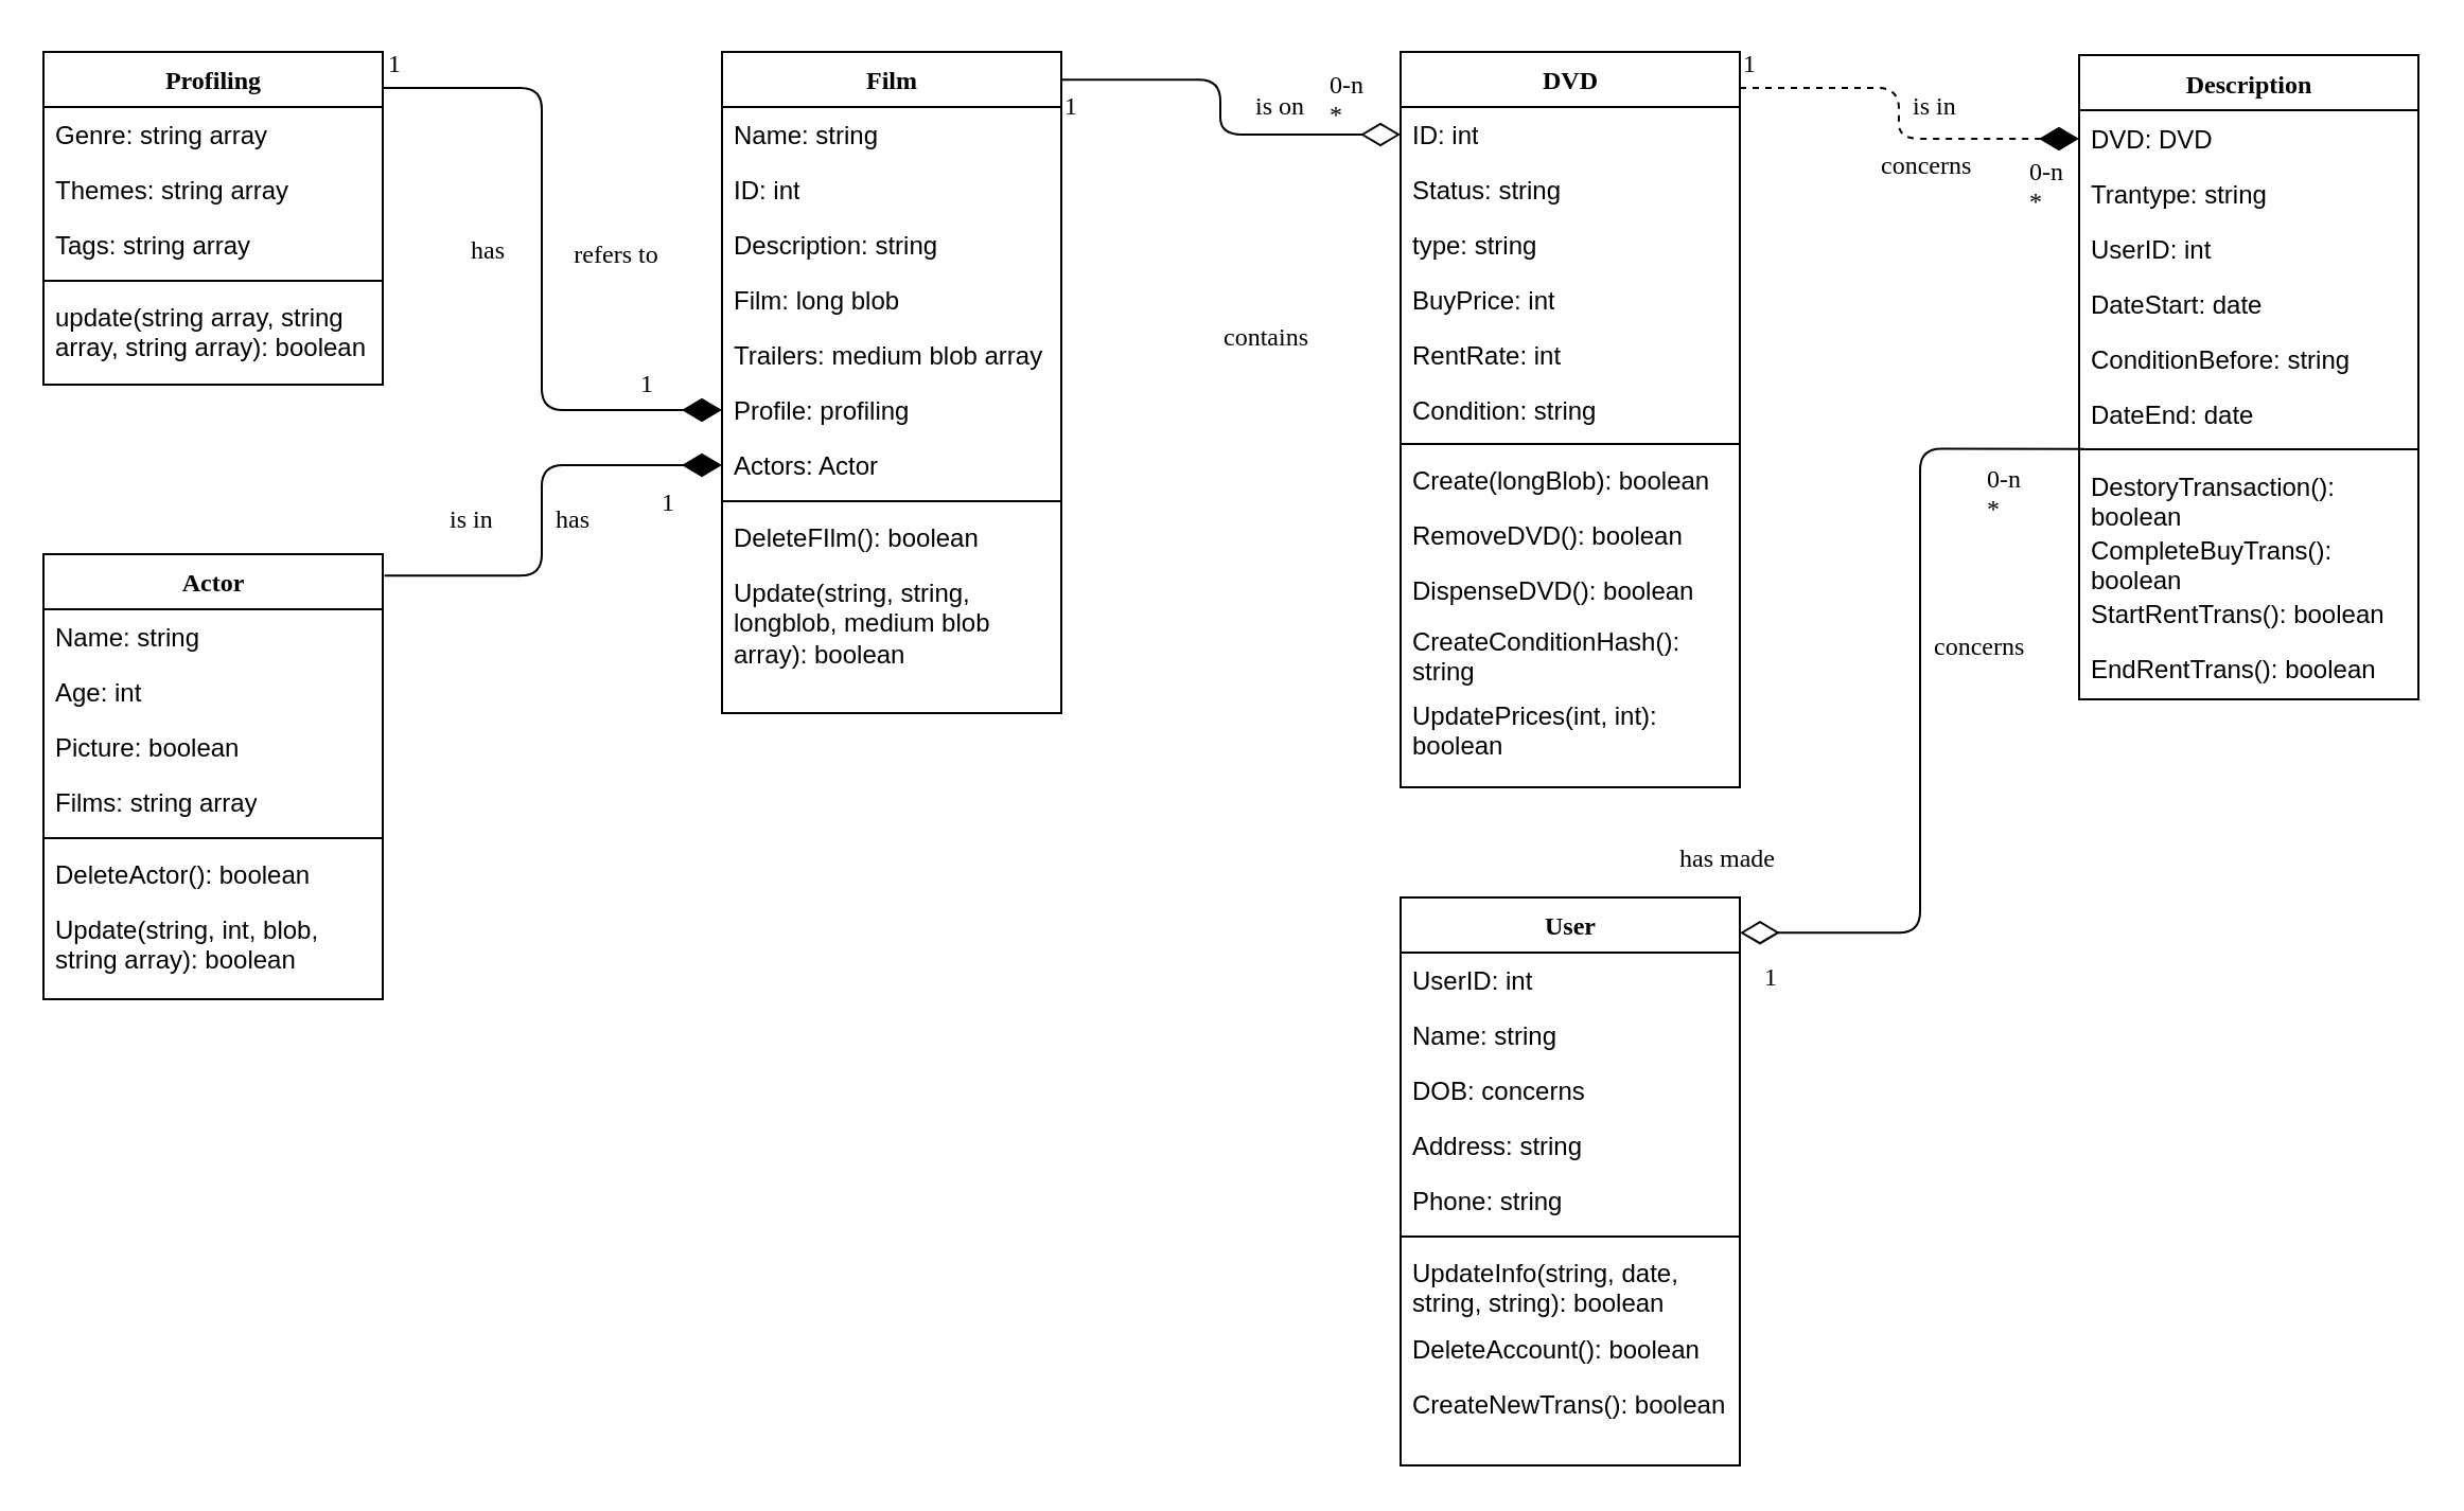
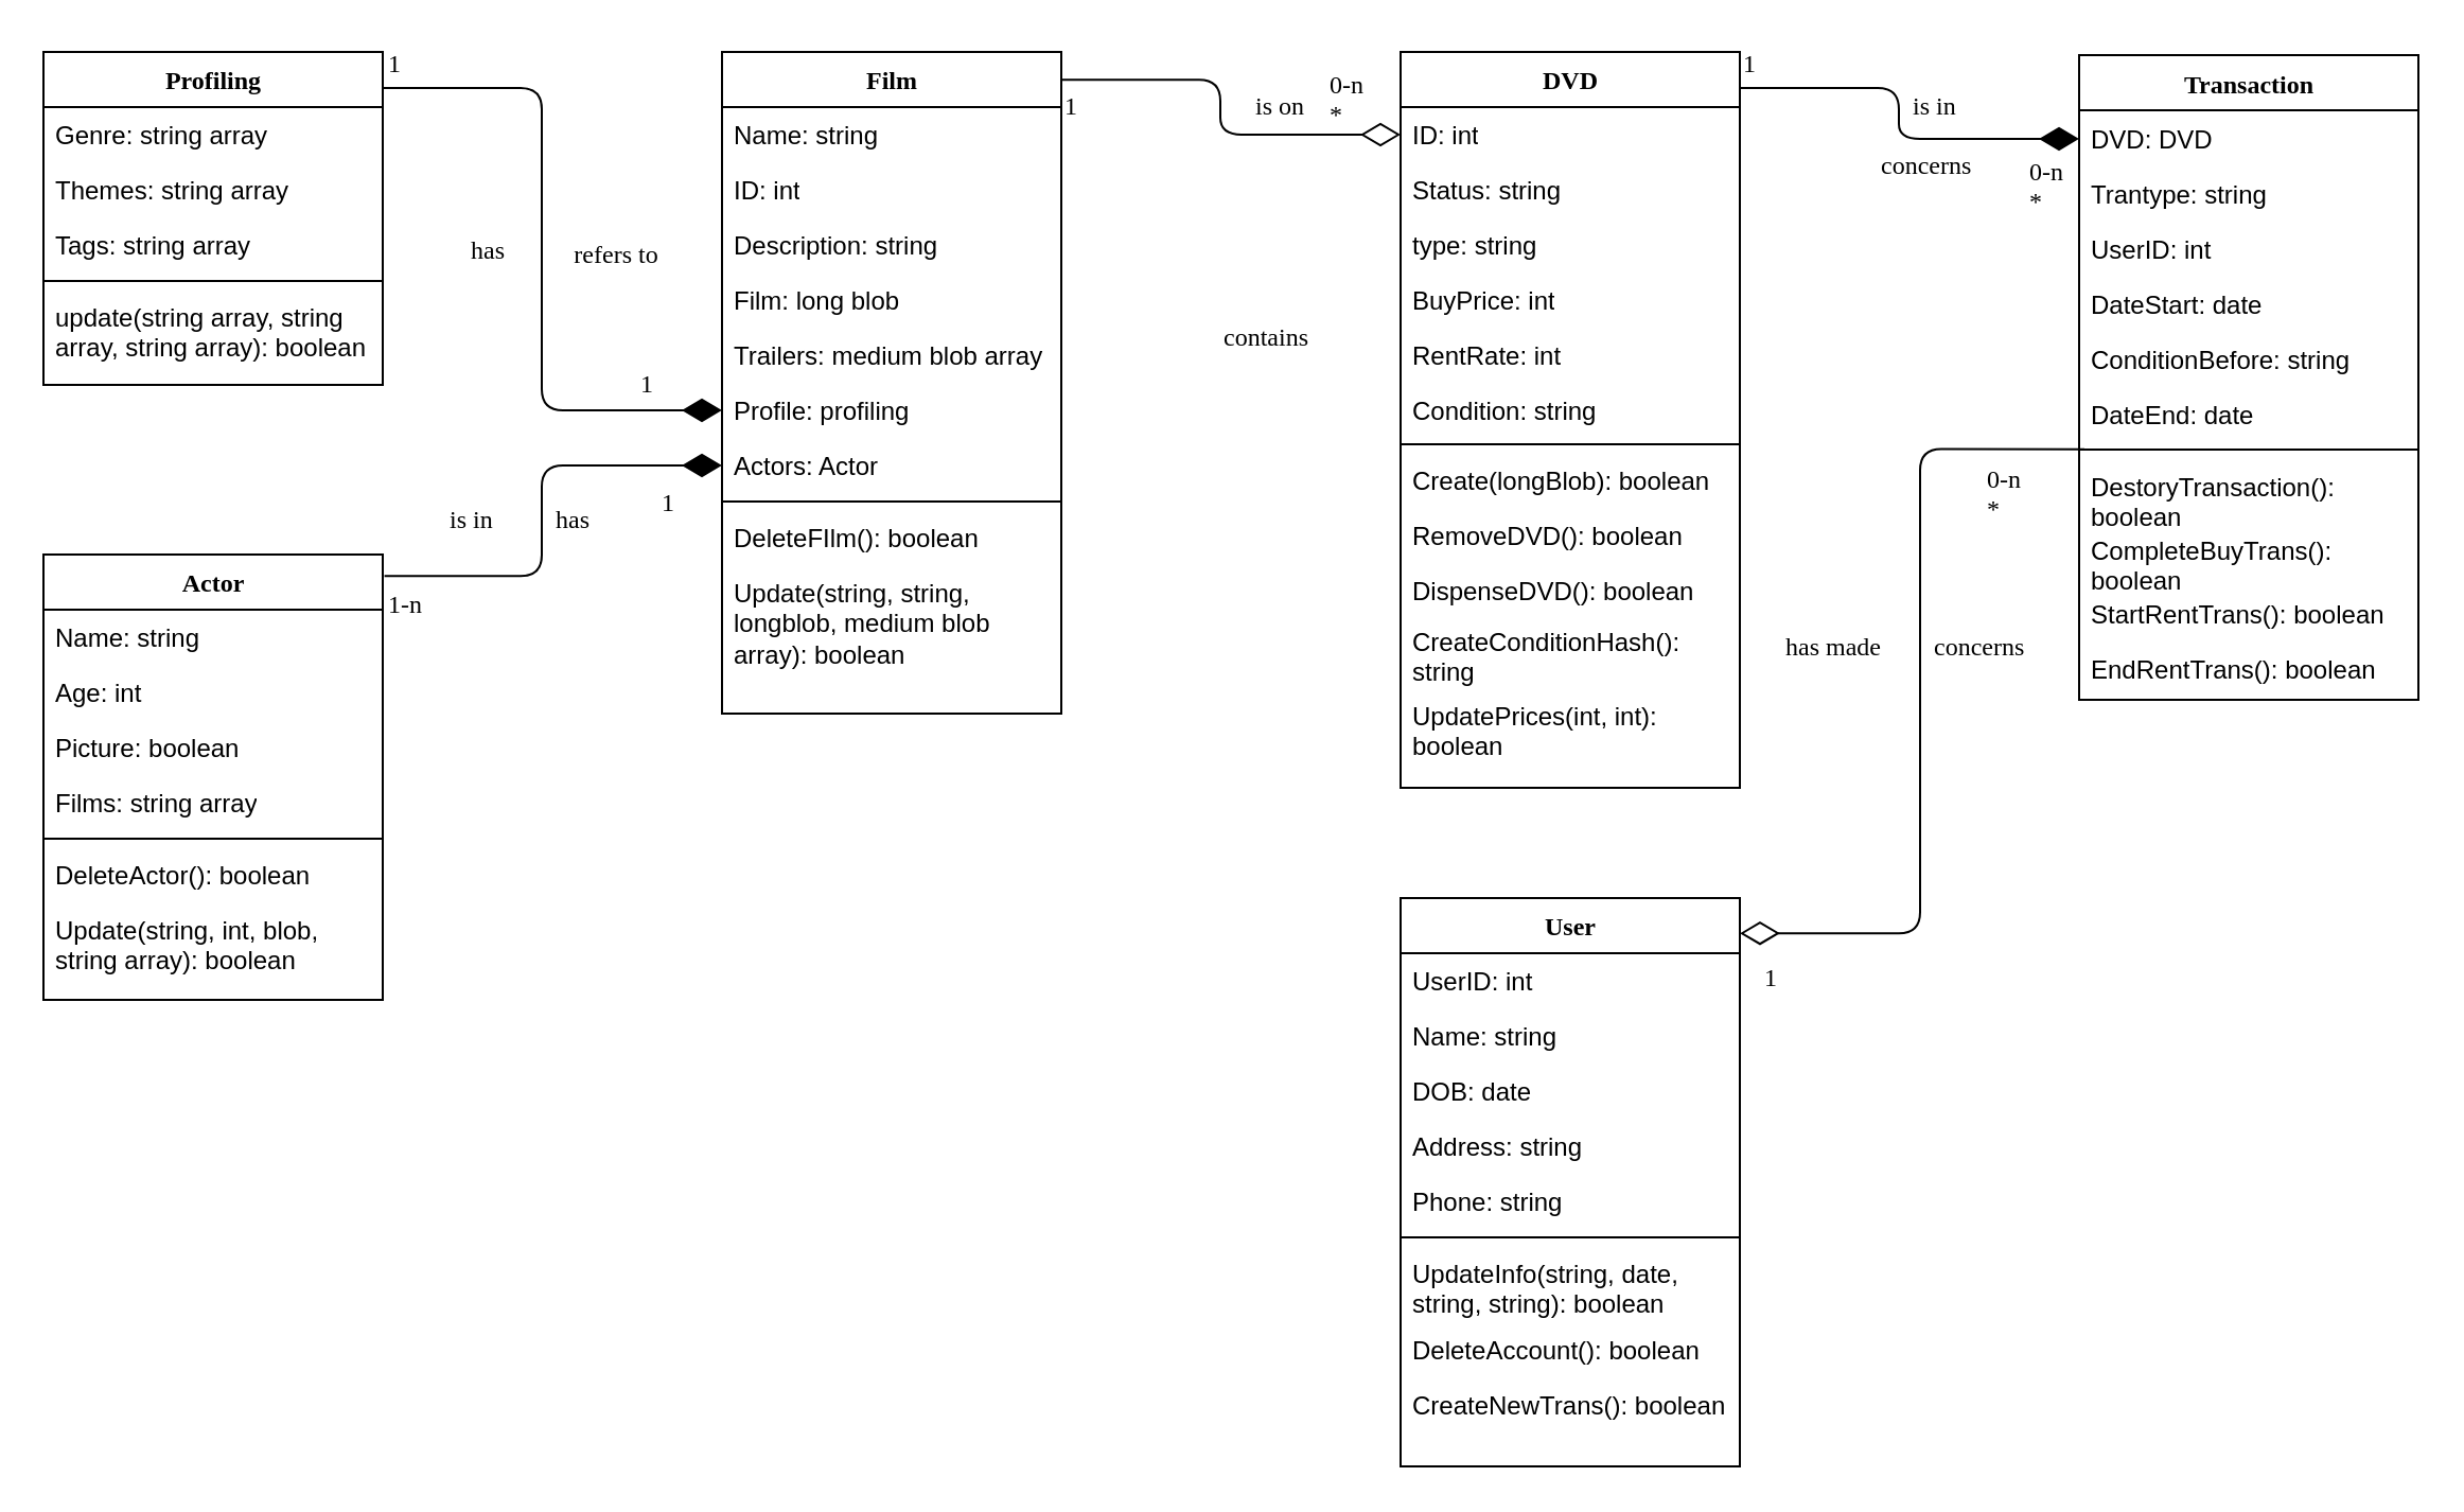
- <mxCell id="45" value="Description" style="swimlane;html=1;fontStyle=1;align=center;verticalAlign=top;childLayout=stackLayout;horizontal=1;startSize=26;horizontalStack=0;resizeParent=1;resizeLast=0;collapsible=1;marginBottom=0;swimlaneFillColor=#ffffff;rounded=0;shadow=0;comic=0;labelBackgroundColor=none;strokeColor=#000000;strokeWidth=1;fillColor=none;fontFamily=Verdana;fontSize=12;fontColor=#000000;" parent="1" vertex="1"><mxGeometry x="980" y="25.5" width="160" height="304" as="geometry" /></mxCell>
+ <mxCell id="45" value="Transaction" style="swimlane;html=1;fontStyle=1;align=center;verticalAlign=top;childLayout=stackLayout;horizontal=1;startSize=26;horizontalStack=0;resizeParent=1;resizeLast=0;collapsible=1;marginBottom=0;swimlaneFillColor=#ffffff;rounded=0;shadow=0;comic=0;labelBackgroundColor=none;strokeColor=#000000;strokeWidth=1;fillColor=none;fontFamily=Verdana;fontSize=12;fontColor=#000000;" parent="1" vertex="1"><mxGeometry x="980" y="25.5" width="160" height="304" as="geometry" /></mxCell>
- <mxCell id="22" style="edgeStyle=orthogonalEdgeStyle;orthogonalLoop=1;jettySize=auto;html=1;labelBackgroundColor=none;startFill=0;startSize=8;endArrow=diamondThin;endFill=1;endSize=16;fontFamily=Verdana;fontSize=12;dashed=1;" edge="1" parent="1" source="23" target="46"><mxGeometry relative="1" as="geometry"><Array as="points"><mxPoint x="895" y="41" /><mxPoint x="895" y="65" /></Array></mxGeometry></mxCell>
+ <mxCell id="22" style="edgeStyle=orthogonalEdgeStyle;orthogonalLoop=1;jettySize=auto;html=1;labelBackgroundColor=none;startFill=0;startSize=8;endArrow=diamondThin;endFill=1;endSize=16;fontFamily=Verdana;fontSize=12;" edge="1" parent="1" source="23" target="46"><mxGeometry relative="1" as="geometry"><Array as="points"><mxPoint x="895" y="41" /><mxPoint x="895" y="65" /></Array></mxGeometry></mxCell>
+ <mxCell id="75" value="1-n" style="text;html=1;resizable=0;points=[];autosize=1;align=left;verticalAlign=top;spacingTop=-4;fontSize=12;fontFamily=Verdana;" vertex="1" parent="1"><mxGeometry x="181" y="275" width="40" height="20" as="geometry" /></mxCell>
- <mxCell id="84" value="has made" style="text;html=1;resizable=0;points=[];autosize=1;align=left;verticalAlign=top;spacingTop=-4;fontSize=12;fontFamily=Verdana;" vertex="1" parent="1"><mxGeometry x="790" y="395" width="70" height="20" as="geometry" /></mxCell>
+ <mxCell id="84" value="has made" style="text;html=1;resizable=0;points=[];autosize=1;align=left;verticalAlign=top;spacingTop=-4;fontSize=12;fontFamily=Verdana;" vertex="1" parent="1"><mxGeometry x="840" y="295" width="70" height="20" as="geometry" /></mxCell>
- <mxCell id="60" value="DOB: concerns" style="text;html=1;strokeColor=none;fillColor=none;align=left;verticalAlign=top;spacingLeft=4;spacingRight=4;whiteSpace=wrap;overflow=hidden;rotatable=0;points=[[0,0.5],[1,0.5]];portConstraint=eastwest;" parent="57" vertex="1"><mxGeometry y="78" width="160" height="26" as="geometry" /></mxCell>
+ <mxCell id="60" value="DOB: date" style="text;html=1;strokeColor=none;fillColor=none;align=left;verticalAlign=top;spacingLeft=4;spacingRight=4;whiteSpace=wrap;overflow=hidden;rotatable=0;points=[[0,0.5],[1,0.5]];portConstraint=eastwest;" parent="57" vertex="1"><mxGeometry y="78" width="160" height="26" as="geometry" /></mxCell>
